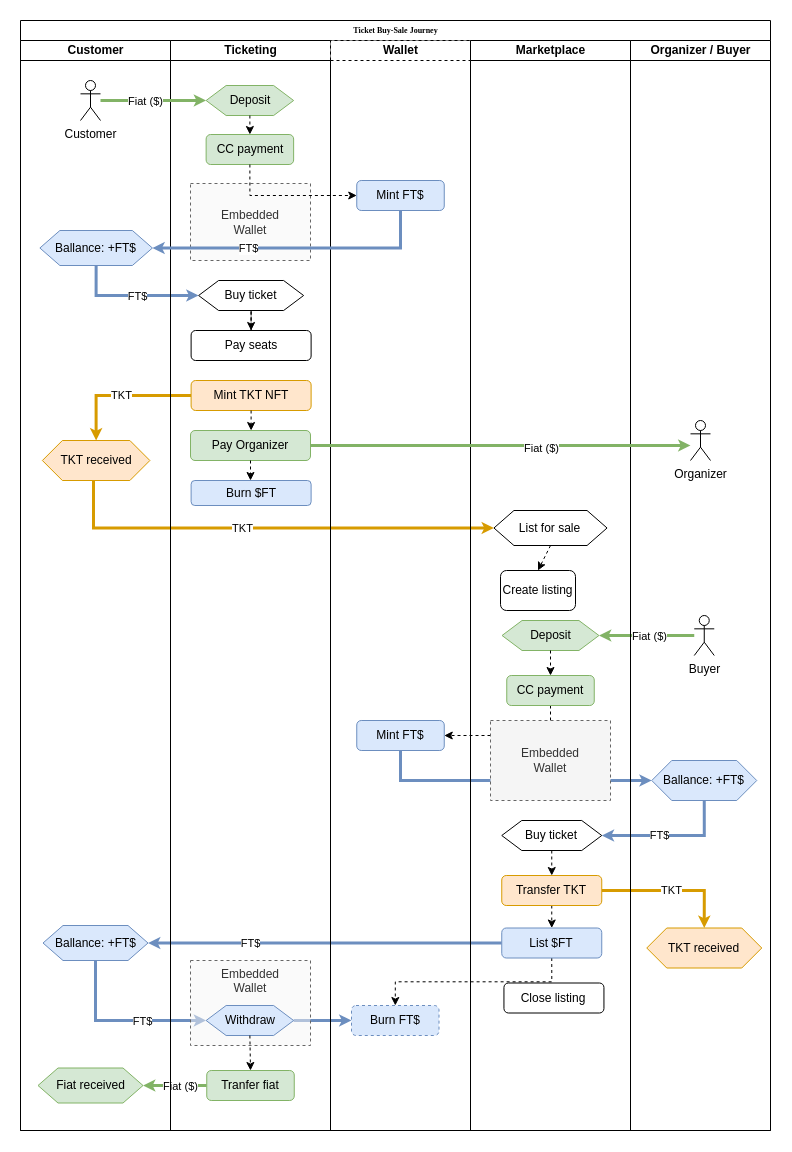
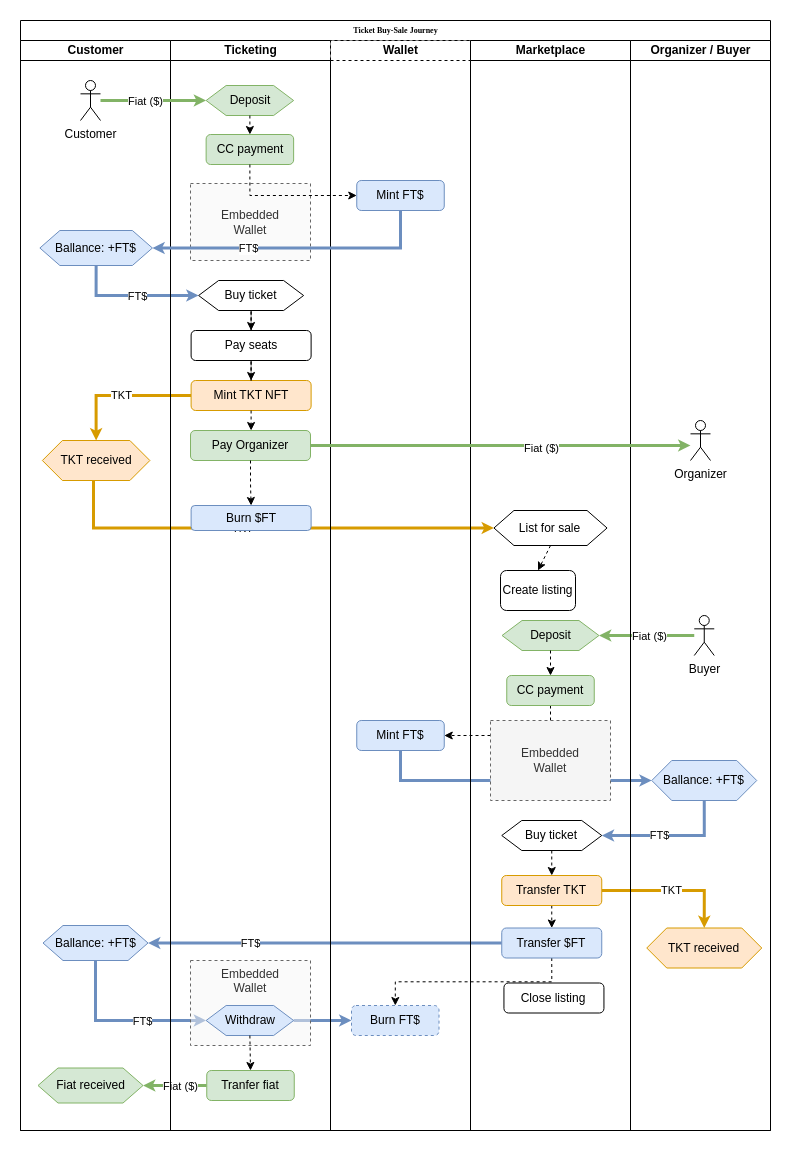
+ <mxCell id="31" value="" style="edgeStyle=orthogonalEdgeStyle;rounded=0;orthogonalLoop=1;jettySize=auto;html=1;strokeWidth=1;fixDash=1;dashed=1;" parent="27" source="29" target="30" edge="1"><mxGeometry relative="1" as="geometry" /></mxCell>
- <mxCell id="43" value="Burn $FT" style="whiteSpace=wrap;html=1;rounded=1;fillColor=#dae8fc;strokeColor=#6c8ebf;shadow=0;" vertex="1" parent="27"><mxGeometry x="20.62" y="440" width="120" height="25" as="geometry" /></mxCell>
+ <mxCell id="43" value="Burn $FT" style="whiteSpace=wrap;html=1;rounded=1;fillColor=#dae8fc;strokeColor=#6c8ebf;shadow=0;" vertex="1" parent="27"><mxGeometry x="20.62" y="465" width="120" height="25" as="geometry" /></mxCell>
- <mxCell id="59" value="List $FT" style="whiteSpace=wrap;html=1;rounded=1;fillColor=#dae8fc;strokeColor=#6c8ebf;" parent="49" vertex="1"><mxGeometry x="31.25" y="887.5" width="100" height="30" as="geometry" /></mxCell>
+ <mxCell id="59" value="Transfer $FT" style="whiteSpace=wrap;html=1;rounded=1;fillColor=#dae8fc;strokeColor=#6c8ebf;" parent="49" vertex="1"><mxGeometry x="31.25" y="887.5" width="100" height="30" as="geometry" /></mxCell>
